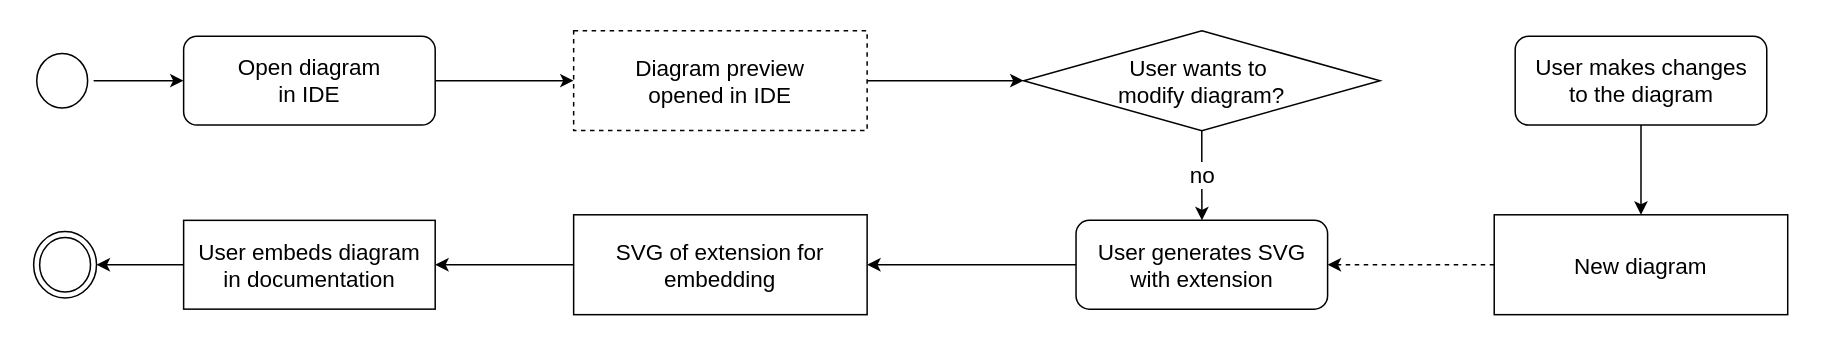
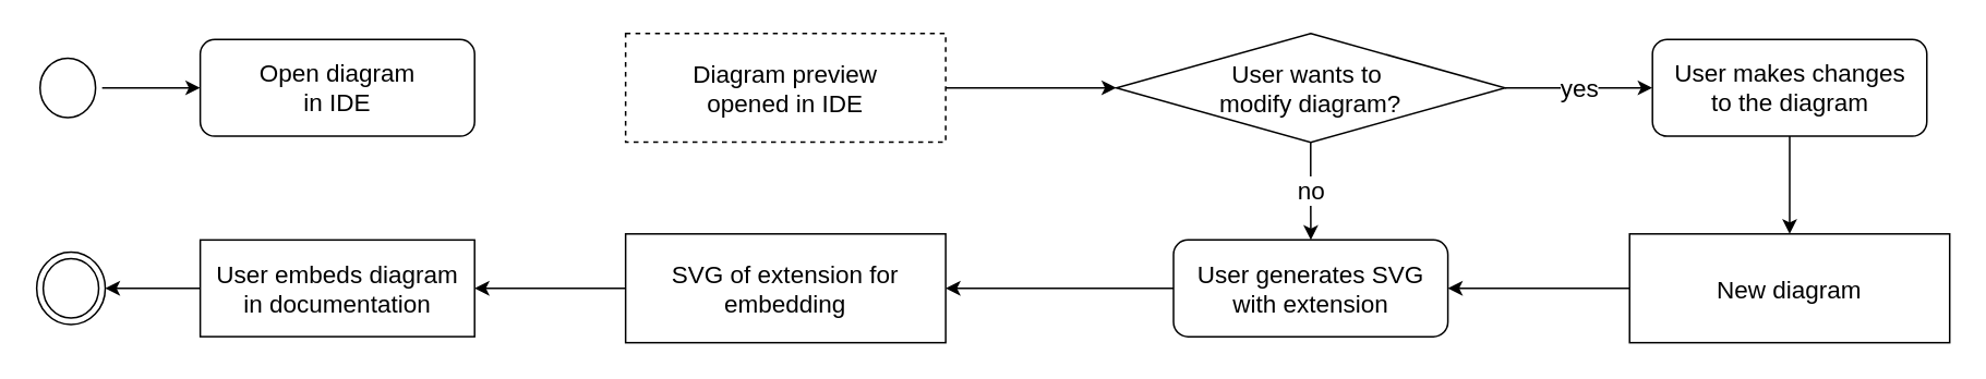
- <mxCell id="7" style="edgeStyle=orthogonalEdgeStyle;rounded=0;orthogonalLoop=1;jettySize=auto;html=1;entryX=0;entryY=0.5;entryDx=0;entryDy=0;" edge="1" parent="2" source="8" target="6"><mxGeometry relative="1" as="geometry" /></mxCell>
+ <mxCell id="10" value="yes" style="edgeStyle=orthogonalEdgeStyle;rounded=0;orthogonalLoop=1;jettySize=auto;html=1;fontSize=15;" edge="1" parent="2" source="12" target="18"><mxGeometry relative="1" as="geometry" /></mxCell>
- <mxCell id="13" style="edgeStyle=orthogonalEdgeStyle;rounded=0;orthogonalLoop=1;jettySize=auto;html=1;entryX=1;entryY=0.5;entryDx=0;entryDy=0;dashed=1;" edge="1" parent="2" source="14" target="16"><mxGeometry relative="1" as="geometry" /></mxCell>
+ <mxCell id="13" style="edgeStyle=orthogonalEdgeStyle;rounded=0;orthogonalLoop=1;jettySize=auto;html=1;entryX=1;entryY=0.5;entryDx=0;entryDy=0;" edge="1" parent="2" source="14" target="16"><mxGeometry relative="1" as="geometry" /></mxCell>
